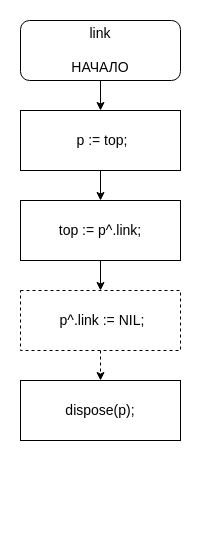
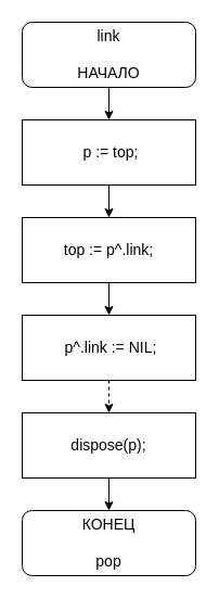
- <mxCell id="9" value="&lt;font style=&quot;font-size: 14px&quot;&gt;&amp;nbsp;p^.link := NIL;&lt;/font&gt;" style="rounded=0;whiteSpace=wrap;html=1;dashed=1;" parent="1" vertex="1"><mxGeometry x="20" y="290" width="160" height="60" as="geometry" /></mxCell>
+ <mxCell id="9" value="&lt;font style=&quot;font-size: 14px&quot;&gt;&amp;nbsp;p^.link := NIL;&lt;/font&gt;" style="rounded=0;whiteSpace=wrap;html=1;" parent="1" vertex="1"><mxGeometry x="20" y="290" width="160" height="60" as="geometry" /></mxCell>
+ <mxCell id="6" style="edgeStyle=orthogonalEdgeStyle;rounded=0;orthogonalLoop=1;jettySize=auto;html=1;exitX=0.5;exitY=1;exitDx=0;exitDy=0;entryX=0.5;entryY=0;entryDx=0;entryDy=0;" parent="1" source="7" target="12" edge="1"><mxGeometry relative="1" as="geometry" /></mxCell>
+ <mxCell id="12" value="&lt;font style=&quot;font-size: 14px&quot;&gt;КОНЕЦ&lt;br&gt;&lt;br&gt;pop&lt;br&gt;&lt;/font&gt;" style="rounded=1;whiteSpace=wrap;html=1;" parent="1" vertex="1"><mxGeometry x="20" y="470" width="160" height="60" as="geometry" /></mxCell>
